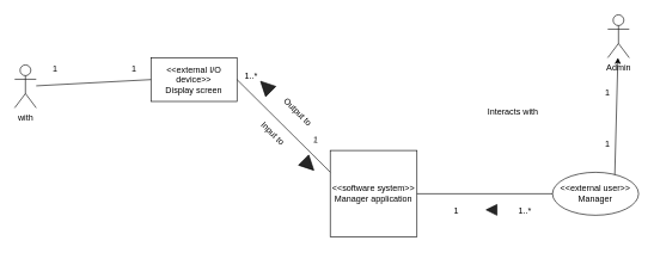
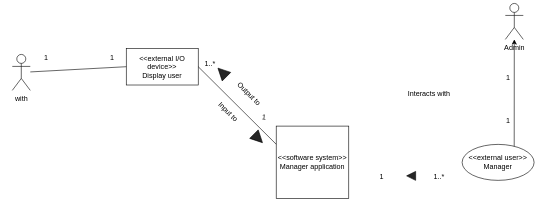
- <mxCell id="2" value="Admin" style="shape=umlActor;verticalLabelPosition=bottom;verticalAlign=top;html=1;outlineConnect=0;" vertex="1" parent="1"><mxGeometry x="847" y="20" width="30" height="60" as="geometry" /></mxCell>
+ <mxCell id="2" value="Admin" style="shape=umlActor;verticalLabelPosition=bottom;verticalAlign=top;html=1;outlineConnect=0;" vertex="1" parent="1"><mxGeometry x="842" y="5" width="30" height="60" as="geometry" /></mxCell>
- <mxCell id="5" value="&amp;lt;&amp;lt;external I/O device&amp;gt;&amp;gt;&lt;br&gt;Display screen" style="rounded=0;whiteSpace=wrap;html=1;" vertex="1" parent="1"><mxGeometry x="210" y="80" width="120" height="61" as="geometry" /></mxCell>
+ <mxCell id="5" value="&amp;lt;&amp;lt;external I/O device&amp;gt;&amp;gt;&lt;br&gt;Display user" style="rounded=0;whiteSpace=wrap;html=1;" vertex="1" parent="1"><mxGeometry x="210" y="80" width="120" height="61" as="geometry" /></mxCell>
- <mxCell id="9" value="" style="endArrow=none;html=1;rounded=0;entryX=0;entryY=0.5;entryDx=0;entryDy=0;exitX=1;exitY=0.5;exitDx=0;exitDy=0;" edge="1" parent="1" source="6" target="4"><mxGeometry width="50" height="50" relative="1" as="geometry"><mxPoint x="610" y="170" as="sourcePoint" /><mxPoint x="660" y="120" as="targetPoint" /></mxGeometry></mxCell>
